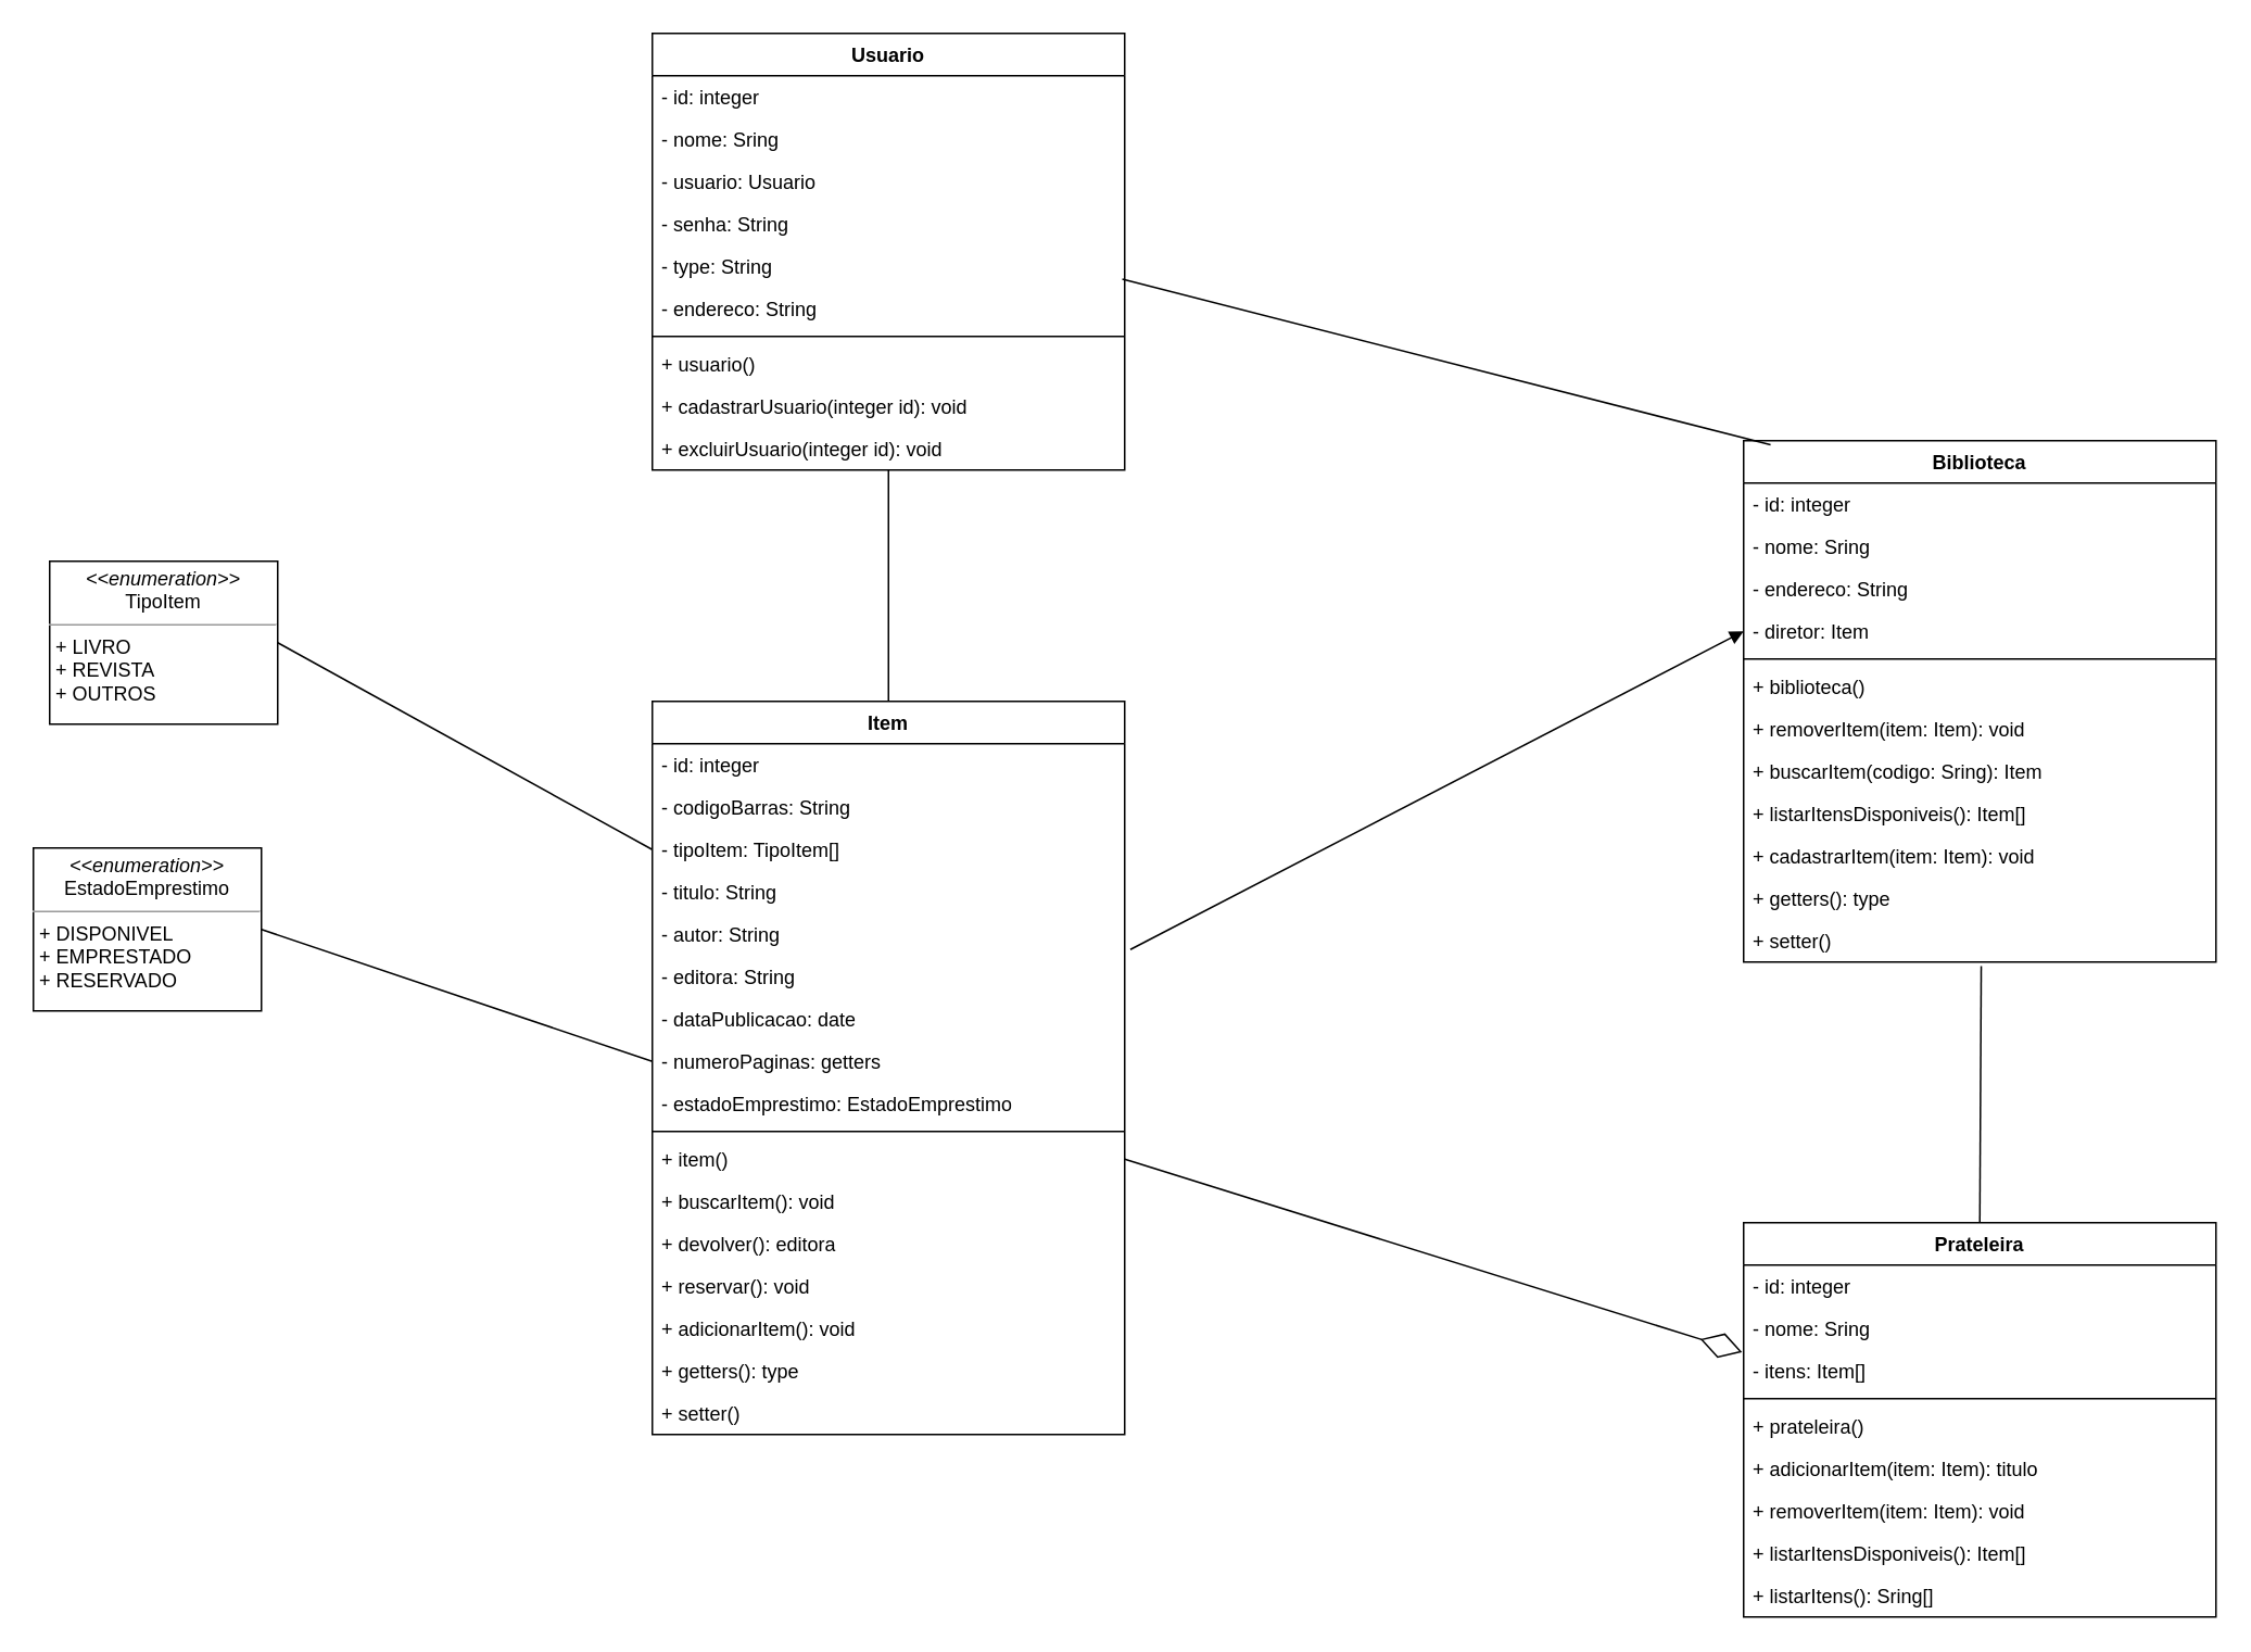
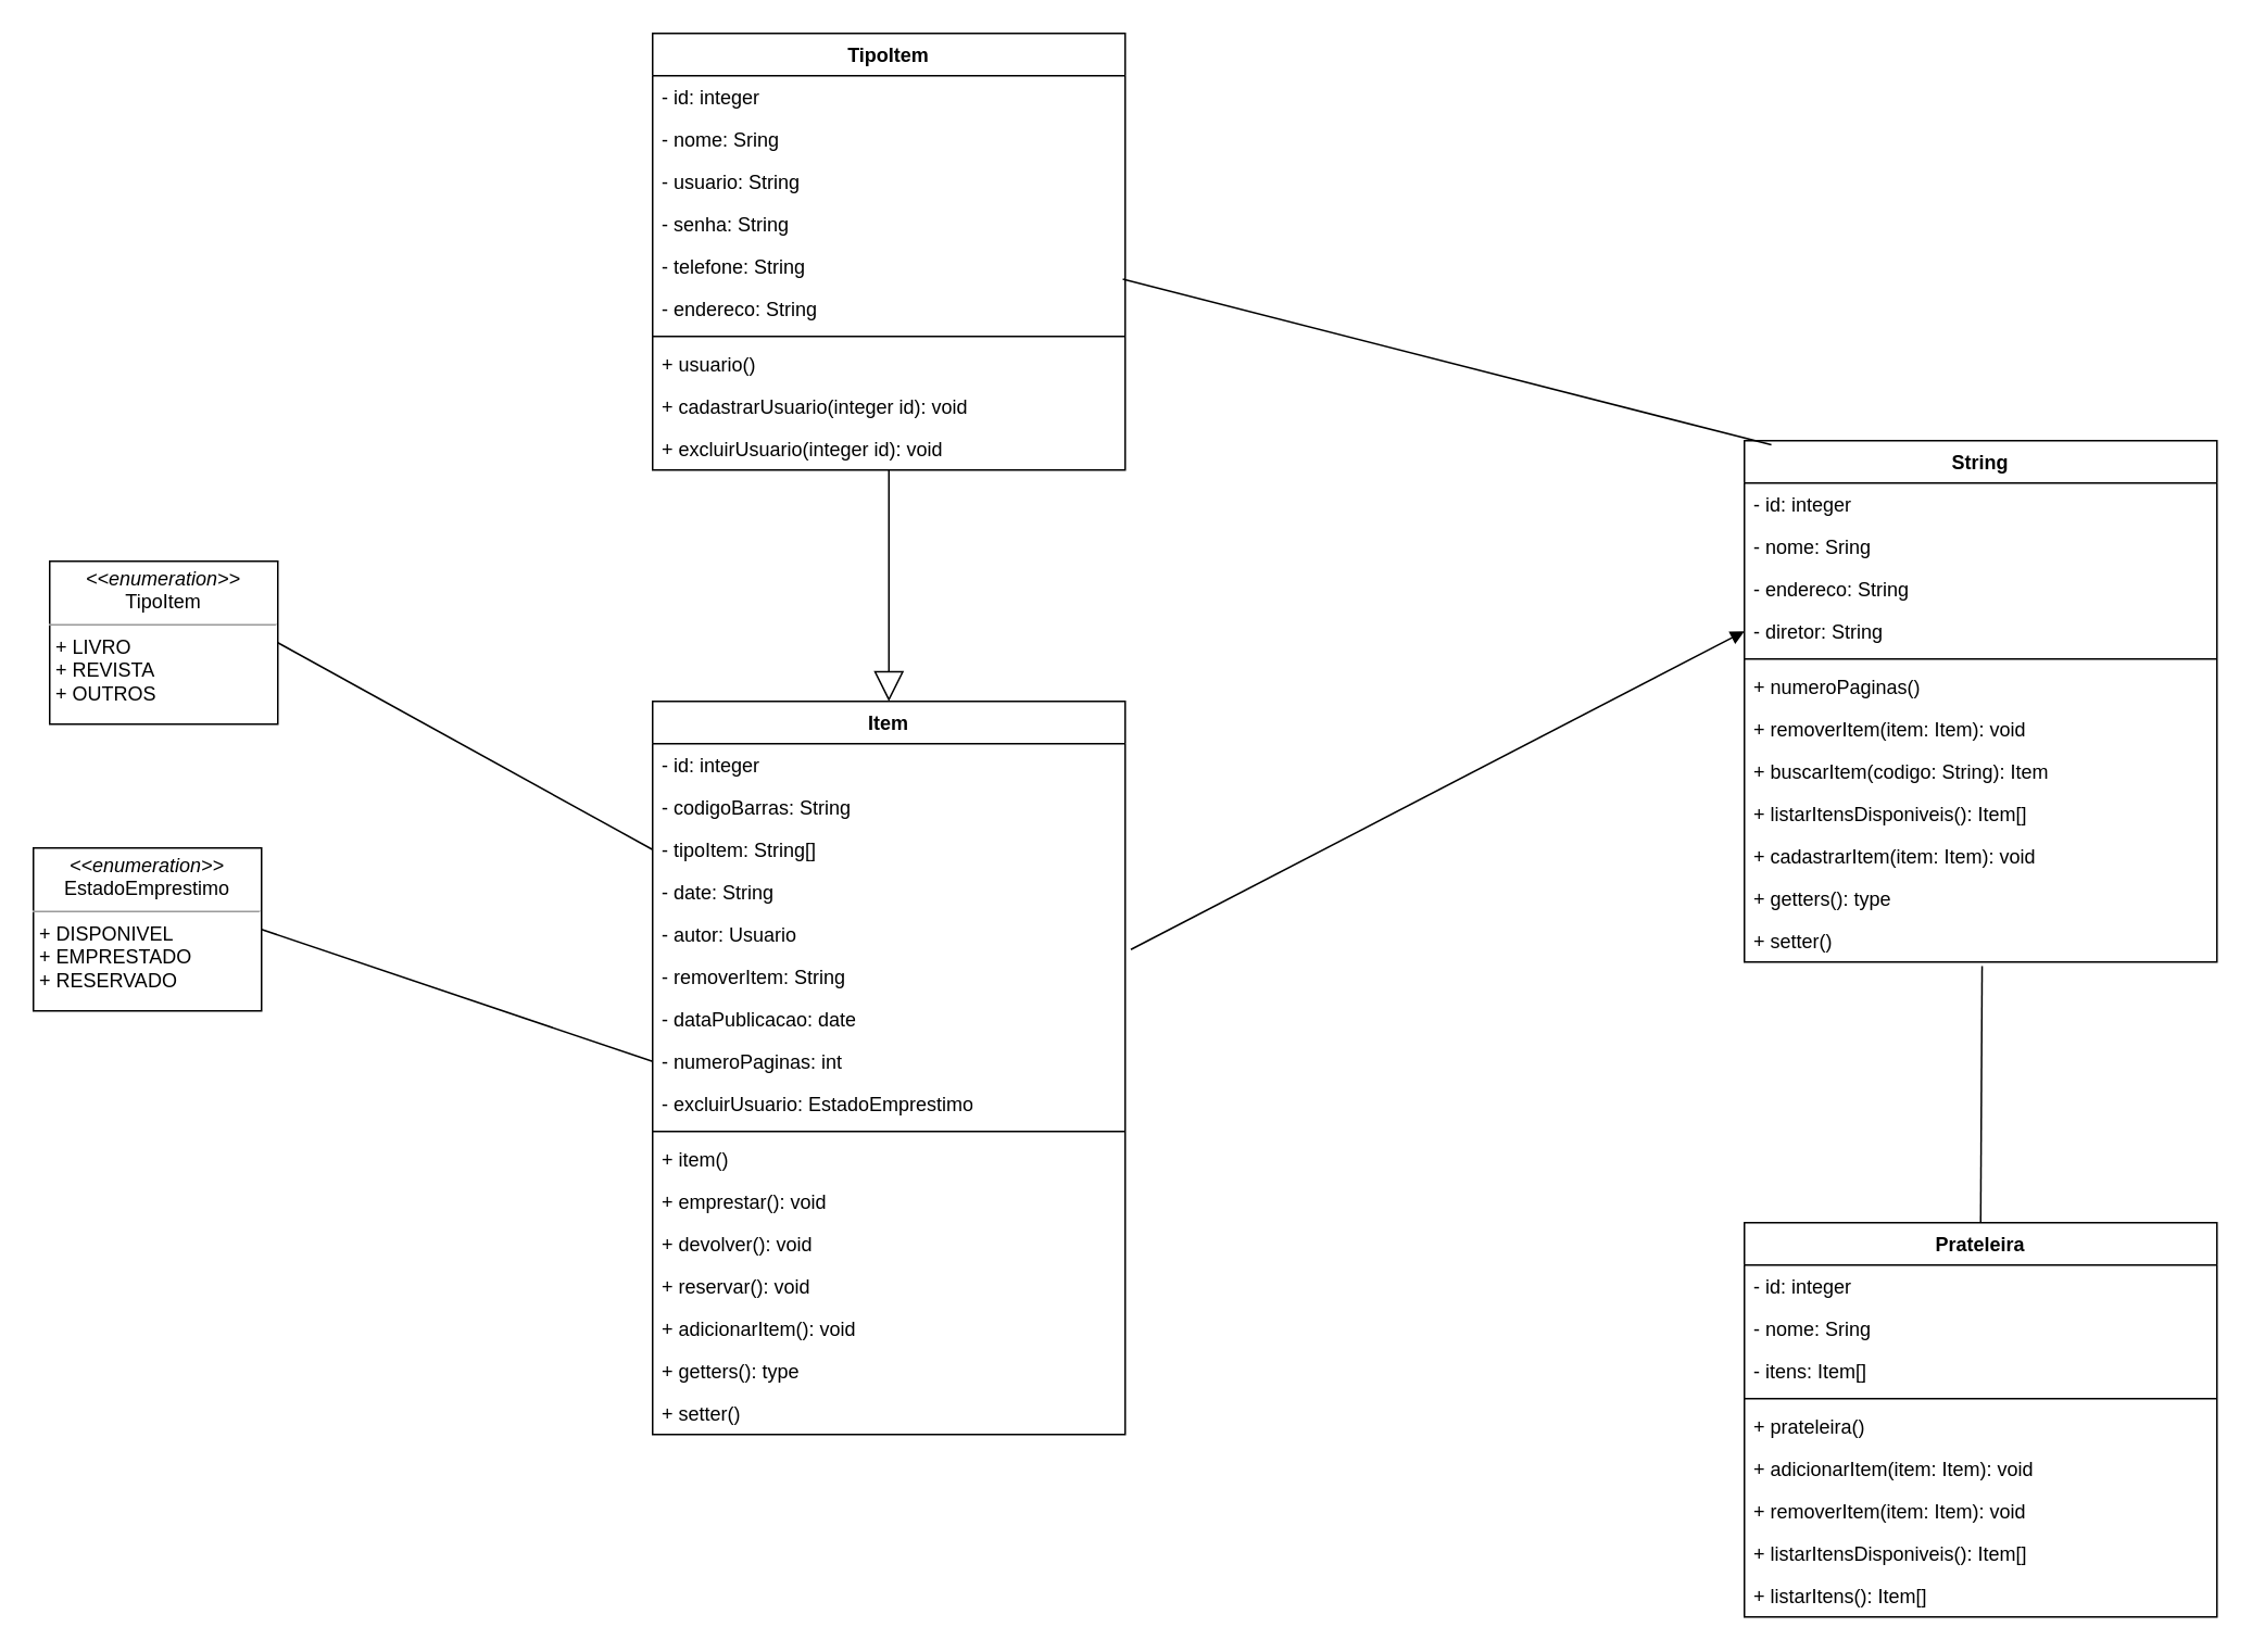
- <mxCell id="43" value="Usuario" style="swimlane;fontStyle=1;align=center;verticalAlign=top;childLayout=stackLayout;horizontal=1;startSize=26;horizontalStack=0;resizeParent=1;resizeParentMax=0;resizeLast=0;collapsible=1;marginBottom=0;whiteSpace=wrap;html=1;" vertex="1" parent="1"><mxGeometry x="400" y="20" width="290" height="268" as="geometry" /></mxCell>
+ <mxCell id="43" value="TipoItem" style="swimlane;fontStyle=1;align=center;verticalAlign=top;childLayout=stackLayout;horizontal=1;startSize=26;horizontalStack=0;resizeParent=1;resizeParentMax=0;resizeLast=0;collapsible=1;marginBottom=0;whiteSpace=wrap;html=1;" vertex="1" parent="1"><mxGeometry x="400" y="20" width="290" height="268" as="geometry" /></mxCell>
- <mxCell id="46" value="- usuario: Usuario" style="text;strokeColor=none;fillColor=none;align=left;verticalAlign=top;spacingLeft=4;spacingRight=4;overflow=hidden;rotatable=0;points=[[0,0.5],[1,0.5]];portConstraint=eastwest;whiteSpace=wrap;html=1;" vertex="1" parent="43"><mxGeometry y="78" width="290" height="26" as="geometry" /></mxCell>
+ <mxCell id="46" value="- usuario: String" style="text;strokeColor=none;fillColor=none;align=left;verticalAlign=top;spacingLeft=4;spacingRight=4;overflow=hidden;rotatable=0;points=[[0,0.5],[1,0.5]];portConstraint=eastwest;whiteSpace=wrap;html=1;" vertex="1" parent="43"><mxGeometry y="78" width="290" height="26" as="geometry" /></mxCell>
- <mxCell id="48" value="- type: String" style="text;strokeColor=none;fillColor=none;align=left;verticalAlign=top;spacingLeft=4;spacingRight=4;overflow=hidden;rotatable=0;points=[[0,0.5],[1,0.5]];portConstraint=eastwest;whiteSpace=wrap;html=1;" vertex="1" parent="43"><mxGeometry y="130" width="290" height="26" as="geometry" /></mxCell>
+ <mxCell id="48" value="- telefone: String" style="text;strokeColor=none;fillColor=none;align=left;verticalAlign=top;spacingLeft=4;spacingRight=4;overflow=hidden;rotatable=0;points=[[0,0.5],[1,0.5]];portConstraint=eastwest;whiteSpace=wrap;html=1;" vertex="1" parent="43"><mxGeometry y="130" width="290" height="26" as="geometry" /></mxCell>
- <mxCell id="2" value="Biblioteca" style="swimlane;fontStyle=1;align=center;verticalAlign=top;childLayout=stackLayout;horizontal=1;startSize=26;horizontalStack=0;resizeParent=1;resizeParentMax=0;resizeLast=0;collapsible=1;marginBottom=0;whiteSpace=wrap;html=1;" vertex="1" parent="1"><mxGeometry x="1070" y="270" width="290" height="320" as="geometry" /></mxCell>
+ <mxCell id="2" value="String" style="swimlane;fontStyle=1;align=center;verticalAlign=top;childLayout=stackLayout;horizontal=1;startSize=26;horizontalStack=0;resizeParent=1;resizeParentMax=0;resizeLast=0;collapsible=1;marginBottom=0;whiteSpace=wrap;html=1;" vertex="1" parent="1"><mxGeometry x="1070" y="270" width="290" height="320" as="geometry" /></mxCell>
- <mxCell id="6" value="- diretor: Item" style="text;strokeColor=none;fillColor=none;align=left;verticalAlign=top;spacingLeft=4;spacingRight=4;overflow=hidden;rotatable=0;points=[[0,0.5],[1,0.5]];portConstraint=eastwest;whiteSpace=wrap;html=1;" vertex="1" parent="2"><mxGeometry y="104" width="290" height="26" as="geometry" /></mxCell>
+ <mxCell id="6" value="- diretor: String" style="text;strokeColor=none;fillColor=none;align=left;verticalAlign=top;spacingLeft=4;spacingRight=4;overflow=hidden;rotatable=0;points=[[0,0.5],[1,0.5]];portConstraint=eastwest;whiteSpace=wrap;html=1;" vertex="1" parent="2"><mxGeometry y="104" width="290" height="26" as="geometry" /></mxCell>
- <mxCell id="58" value="" style="endArrow=none;endSize=16;endFill=0;html=1;rounded=0;" edge="1" parent="1" source="53" target="15"><mxGeometry width="160" relative="1" as="geometry"><mxPoint x="375" y="-15" as="sourcePoint" /><mxPoint x="1107" y="630" as="targetPoint" /></mxGeometry></mxCell>
+ <mxCell id="58" value="" style="endArrow=block;endSize=16;endFill=0;html=1;rounded=0;" edge="1" parent="1" source="53" target="15"><mxGeometry width="160" relative="1" as="geometry"><mxPoint x="375" y="-15" as="sourcePoint" /><mxPoint x="1107" y="630" as="targetPoint" /></mxGeometry></mxCell>
- <mxCell id="8" value="+ biblioteca()" style="text;strokeColor=none;fillColor=none;align=left;verticalAlign=top;spacingLeft=4;spacingRight=4;overflow=hidden;rotatable=0;points=[[0,0.5],[1,0.5]];portConstraint=eastwest;whiteSpace=wrap;html=1;" vertex="1" parent="2"><mxGeometry y="138" width="290" height="26" as="geometry" /></mxCell>
+ <mxCell id="8" value="+ numeroPaginas()" style="text;strokeColor=none;fillColor=none;align=left;verticalAlign=top;spacingLeft=4;spacingRight=4;overflow=hidden;rotatable=0;points=[[0,0.5],[1,0.5]];portConstraint=eastwest;whiteSpace=wrap;html=1;" vertex="1" parent="2"><mxGeometry y="138" width="290" height="26" as="geometry" /></mxCell>
- <mxCell id="10" value="+ buscarItem(codigo: Sring): Item" style="text;strokeColor=none;fillColor=none;align=left;verticalAlign=top;spacingLeft=4;spacingRight=4;overflow=hidden;rotatable=0;points=[[0,0.5],[1,0.5]];portConstraint=eastwest;whiteSpace=wrap;html=1;" vertex="1" parent="2"><mxGeometry y="190" width="290" height="26" as="geometry" /></mxCell>
+ <mxCell id="10" value="+ buscarItem(codigo: String): Item" style="text;strokeColor=none;fillColor=none;align=left;verticalAlign=top;spacingLeft=4;spacingRight=4;overflow=hidden;rotatable=0;points=[[0,0.5],[1,0.5]];portConstraint=eastwest;whiteSpace=wrap;html=1;" vertex="1" parent="2"><mxGeometry y="190" width="290" height="26" as="geometry" /></mxCell>
- <mxCell id="18" value="- tipoItem: TipoItem[]" style="text;strokeColor=none;fillColor=none;align=left;verticalAlign=top;spacingLeft=4;spacingRight=4;overflow=hidden;rotatable=0;points=[[0,0.5],[1,0.5]];portConstraint=eastwest;whiteSpace=wrap;html=1;" vertex="1" parent="15"><mxGeometry y="78" width="290" height="26" as="geometry" /></mxCell>
+ <mxCell id="18" value="- tipoItem: String[]" style="text;strokeColor=none;fillColor=none;align=left;verticalAlign=top;spacingLeft=4;spacingRight=4;overflow=hidden;rotatable=0;points=[[0,0.5],[1,0.5]];portConstraint=eastwest;whiteSpace=wrap;html=1;" vertex="1" parent="15"><mxGeometry y="78" width="290" height="26" as="geometry" /></mxCell>
- <mxCell id="19" value="- titulo:&amp;nbsp;String" style="text;strokeColor=none;fillColor=none;align=left;verticalAlign=top;spacingLeft=4;spacingRight=4;overflow=hidden;rotatable=0;points=[[0,0.5],[1,0.5]];portConstraint=eastwest;whiteSpace=wrap;html=1;" vertex="1" parent="15"><mxGeometry y="104" width="290" height="26" as="geometry" /></mxCell>
+ <mxCell id="19" value="- date:&amp;nbsp;String" style="text;strokeColor=none;fillColor=none;align=left;verticalAlign=top;spacingLeft=4;spacingRight=4;overflow=hidden;rotatable=0;points=[[0,0.5],[1,0.5]];portConstraint=eastwest;whiteSpace=wrap;html=1;" vertex="1" parent="15"><mxGeometry y="104" width="290" height="26" as="geometry" /></mxCell>
- <mxCell id="20" value="- autor:&amp;nbsp;String" style="text;strokeColor=none;fillColor=none;align=left;verticalAlign=top;spacingLeft=4;spacingRight=4;overflow=hidden;rotatable=0;points=[[0,0.5],[1,0.5]];portConstraint=eastwest;whiteSpace=wrap;html=1;" vertex="1" parent="15"><mxGeometry y="130" width="290" height="26" as="geometry" /></mxCell>
+ <mxCell id="20" value="- autor:&amp;nbsp;Usuario" style="text;strokeColor=none;fillColor=none;align=left;verticalAlign=top;spacingLeft=4;spacingRight=4;overflow=hidden;rotatable=0;points=[[0,0.5],[1,0.5]];portConstraint=eastwest;whiteSpace=wrap;html=1;" vertex="1" parent="15"><mxGeometry y="130" width="290" height="26" as="geometry" /></mxCell>
- <mxCell id="21" value="- editora: String" style="text;strokeColor=none;fillColor=none;align=left;verticalAlign=top;spacingLeft=4;spacingRight=4;overflow=hidden;rotatable=0;points=[[0,0.5],[1,0.5]];portConstraint=eastwest;whiteSpace=wrap;html=1;" vertex="1" parent="15"><mxGeometry y="156" width="290" height="26" as="geometry" /></mxCell>
+ <mxCell id="21" value="- removerItem: String" style="text;strokeColor=none;fillColor=none;align=left;verticalAlign=top;spacingLeft=4;spacingRight=4;overflow=hidden;rotatable=0;points=[[0,0.5],[1,0.5]];portConstraint=eastwest;whiteSpace=wrap;html=1;" vertex="1" parent="15"><mxGeometry y="156" width="290" height="26" as="geometry" /></mxCell>
- <mxCell id="23" value="- numeroPaginas: getters " style="text;strokeColor=none;fillColor=none;align=left;verticalAlign=top;spacingLeft=4;spacingRight=4;overflow=hidden;rotatable=0;points=[[0,0.5],[1,0.5]];portConstraint=eastwest;whiteSpace=wrap;html=1;" vertex="1" parent="15"><mxGeometry y="208" width="290" height="26" as="geometry" /></mxCell>
+ <mxCell id="23" value="- numeroPaginas: int " style="text;strokeColor=none;fillColor=none;align=left;verticalAlign=top;spacingLeft=4;spacingRight=4;overflow=hidden;rotatable=0;points=[[0,0.5],[1,0.5]];portConstraint=eastwest;whiteSpace=wrap;html=1;" vertex="1" parent="15"><mxGeometry y="208" width="290" height="26" as="geometry" /></mxCell>
- <mxCell id="24" value="- estadoEmprestimo: EstadoEmprestimo" style="text;strokeColor=none;fillColor=none;align=left;verticalAlign=top;spacingLeft=4;spacingRight=4;overflow=hidden;rotatable=0;points=[[0,0.5],[1,0.5]];portConstraint=eastwest;whiteSpace=wrap;html=1;" vertex="1" parent="15"><mxGeometry y="234" width="290" height="26" as="geometry" /></mxCell>
+ <mxCell id="24" value="- excluirUsuario: EstadoEmprestimo" style="text;strokeColor=none;fillColor=none;align=left;verticalAlign=top;spacingLeft=4;spacingRight=4;overflow=hidden;rotatable=0;points=[[0,0.5],[1,0.5]];portConstraint=eastwest;whiteSpace=wrap;html=1;" vertex="1" parent="15"><mxGeometry y="234" width="290" height="26" as="geometry" /></mxCell>
- <mxCell id="27" value="+ buscarItem(): void " style="text;strokeColor=none;fillColor=none;align=left;verticalAlign=top;spacingLeft=4;spacingRight=4;overflow=hidden;rotatable=0;points=[[0,0.5],[1,0.5]];portConstraint=eastwest;whiteSpace=wrap;html=1;" vertex="1" parent="15"><mxGeometry y="294" width="290" height="26" as="geometry" /></mxCell>
+ <mxCell id="27" value="+ emprestar(): void " style="text;strokeColor=none;fillColor=none;align=left;verticalAlign=top;spacingLeft=4;spacingRight=4;overflow=hidden;rotatable=0;points=[[0,0.5],[1,0.5]];portConstraint=eastwest;whiteSpace=wrap;html=1;" vertex="1" parent="15"><mxGeometry y="294" width="290" height="26" as="geometry" /></mxCell>
- <mxCell id="28" value="+ devolver(): editora " style="text;strokeColor=none;fillColor=none;align=left;verticalAlign=top;spacingLeft=4;spacingRight=4;overflow=hidden;rotatable=0;points=[[0,0.5],[1,0.5]];portConstraint=eastwest;whiteSpace=wrap;html=1;" vertex="1" parent="15"><mxGeometry y="320" width="290" height="26" as="geometry" /></mxCell>
+ <mxCell id="28" value="+ devolver(): void " style="text;strokeColor=none;fillColor=none;align=left;verticalAlign=top;spacingLeft=4;spacingRight=4;overflow=hidden;rotatable=0;points=[[0,0.5],[1,0.5]];portConstraint=eastwest;whiteSpace=wrap;html=1;" vertex="1" parent="15"><mxGeometry y="320" width="290" height="26" as="geometry" /></mxCell>
- <mxCell id="57" value="" style="endArrow=diamondThin;endFill=0;endSize=24;html=1;rounded=0;entryX=-0.003;entryY=0.058;entryDx=0;entryDy=0;entryPerimeter=0;exitX=1;exitY=0.5;exitDx=0;exitDy=0;" edge="1" parent="1" source="26" target="36"><mxGeometry width="160" relative="1" as="geometry"><mxPoint x="670" y="500" as="sourcePoint" /><mxPoint x="780" y="515" as="targetPoint" /></mxGeometry></mxCell>
- <mxCell id="39" value="+ adicionarItem(item: Item): titulo" style="text;strokeColor=none;fillColor=none;align=left;verticalAlign=top;spacingLeft=4;spacingRight=4;overflow=hidden;rotatable=0;points=[[0,0.5],[1,0.5]];portConstraint=eastwest;whiteSpace=wrap;html=1;" vertex="1" parent="33"><mxGeometry y="138" width="290" height="26" as="geometry" /></mxCell>
+ <mxCell id="39" value="+ adicionarItem(item: Item): void" style="text;strokeColor=none;fillColor=none;align=left;verticalAlign=top;spacingLeft=4;spacingRight=4;overflow=hidden;rotatable=0;points=[[0,0.5],[1,0.5]];portConstraint=eastwest;whiteSpace=wrap;html=1;" vertex="1" parent="33"><mxGeometry y="138" width="290" height="26" as="geometry" /></mxCell>
- <mxCell id="42" value="+ listarItens(): Sring[] " style="text;strokeColor=none;fillColor=none;align=left;verticalAlign=top;spacingLeft=4;spacingRight=4;overflow=hidden;rotatable=0;points=[[0,0.5],[1,0.5]];portConstraint=eastwest;whiteSpace=wrap;html=1;" vertex="1" parent="33"><mxGeometry y="216" width="290" height="26" as="geometry" /></mxCell>
+ <mxCell id="42" value="+ listarItens(): Item[] " style="text;strokeColor=none;fillColor=none;align=left;verticalAlign=top;spacingLeft=4;spacingRight=4;overflow=hidden;rotatable=0;points=[[0,0.5],[1,0.5]];portConstraint=eastwest;whiteSpace=wrap;html=1;" vertex="1" parent="33"><mxGeometry y="216" width="290" height="26" as="geometry" /></mxCell>
